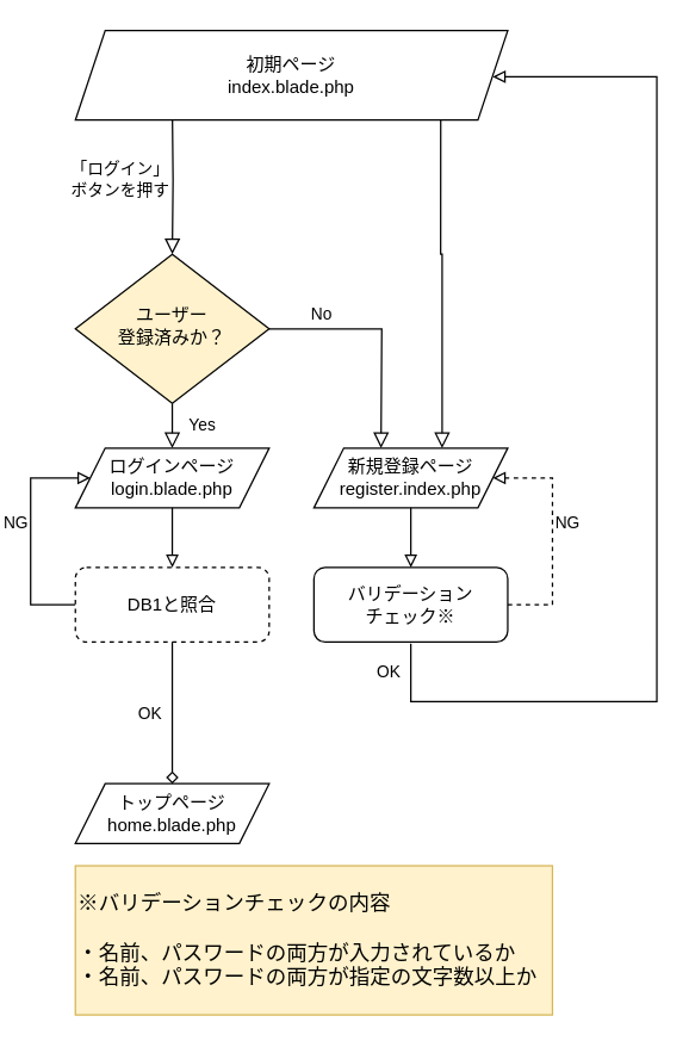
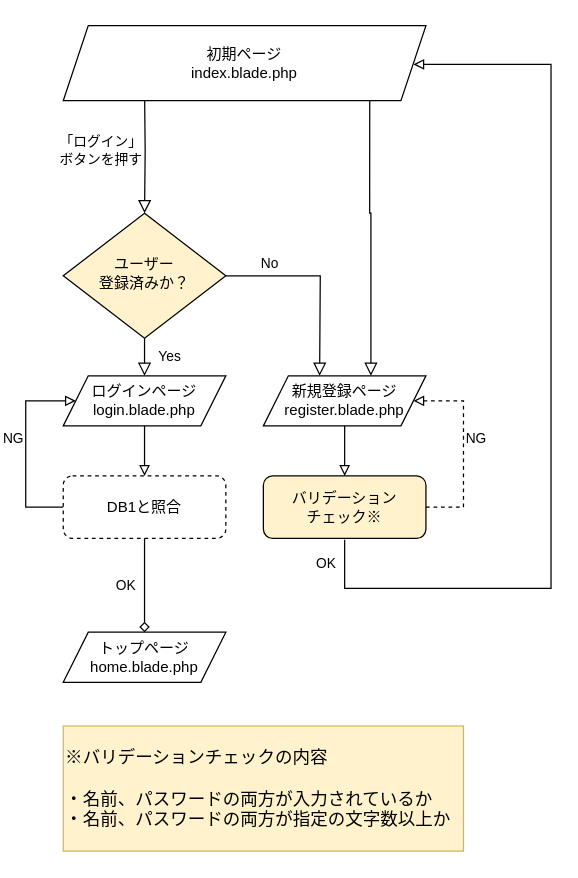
- <mxCell id="9" value="新規登録ページ&lt;br&gt;register.index.php" style="shape=parallelogram;perimeter=parallelogramPerimeter;whiteSpace=wrap;html=1;fixedSize=1;" vertex="1" parent="1"><mxGeometry x="210" y="300" width="130" height="40" as="geometry" /></mxCell>
+ <mxCell id="9" value="新規登録ページ&lt;br&gt;register.blade.php" style="shape=parallelogram;perimeter=parallelogramPerimeter;whiteSpace=wrap;html=1;fixedSize=1;" vertex="1" parent="1"><mxGeometry x="210" y="300" width="130" height="40" as="geometry" /></mxCell>
- <mxCell id="14" value="バリデーション&lt;br&gt;チェック※" style="rounded=1;whiteSpace=wrap;html=1;" vertex="1" parent="1"><mxGeometry x="210" y="380" width="130" height="50" as="geometry" /></mxCell>
+ <mxCell id="14" value="バリデーション&lt;br&gt;チェック※" style="rounded=1;whiteSpace=wrap;html=1;fillColor=#fff2cc;" vertex="1" parent="1"><mxGeometry x="210" y="380" width="130" height="50" as="geometry" /></mxCell>
- <mxCell id="18" value="トップページ&lt;br&gt;home.blade.php" style="shape=parallelogram;perimeter=parallelogramPerimeter;whiteSpace=wrap;html=1;fixedSize=1;" vertex="1" parent="1"><mxGeometry x="50" y="525" width="130" height="40" as="geometry" /></mxCell>
+ <mxCell id="18" value="トップページ&lt;br&gt;home.blade.php" style="shape=parallelogram;perimeter=parallelogramPerimeter;whiteSpace=wrap;html=1;fixedSize=1;" vertex="1" parent="1"><mxGeometry x="50" y="505" width="130" height="40" as="geometry" /></mxCell>
